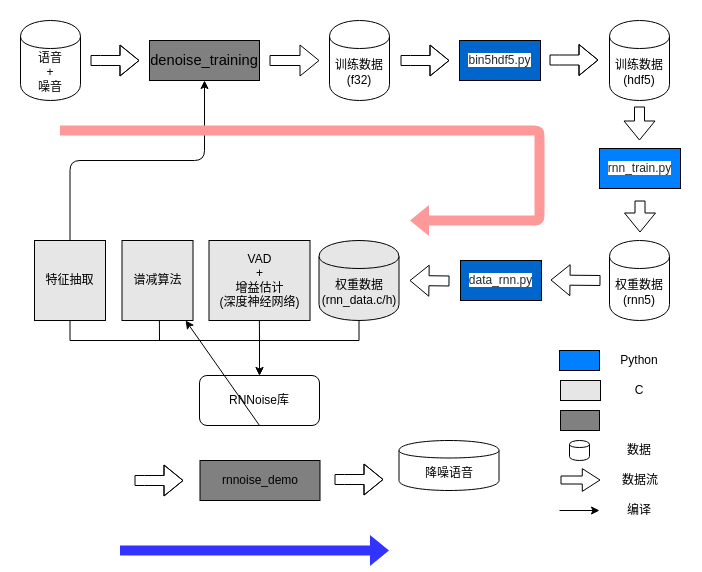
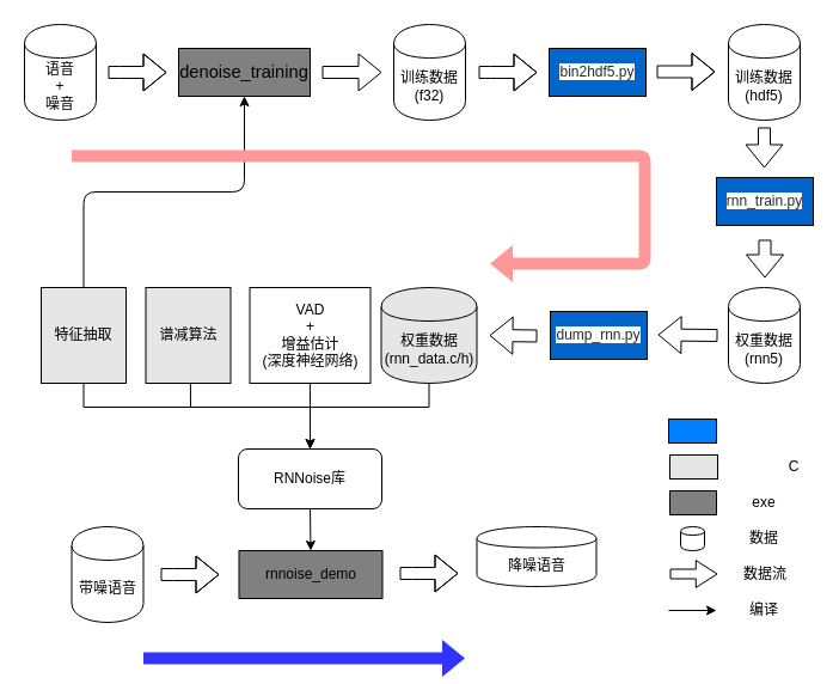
- <mxCell id="9" value="&lt;span style=&quot;color: rgb(36 , 41 , 46) ; font-family: , &amp;#34;consolas&amp;#34; , &amp;#34;liberation mono&amp;#34; , &amp;#34;menlo&amp;#34; , monospace ; white-space: pre ; background-color: rgb(255 , 255 , 255)&quot;&gt;bin5hdf5.py&lt;/span&gt;" style="rounded=0;whiteSpace=wrap;html=1;fillColor=#0066CC;" parent="1" vertex="1"><mxGeometry x="459" y="40" width="81" height="40" as="geometry" /></mxCell>
+ <mxCell id="9" value="&lt;span style=&quot;color: rgb(36 , 41 , 46) ; font-family: , &amp;#34;consolas&amp;#34; , &amp;#34;liberation mono&amp;#34; , &amp;#34;menlo&amp;#34; , monospace ; white-space: pre ; background-color: rgb(255 , 255 , 255)&quot;&gt;bin2hdf5.py&lt;/span&gt;" style="rounded=0;whiteSpace=wrap;html=1;fillColor=#0066CC;" parent="1" vertex="1"><mxGeometry x="459" y="40" width="81" height="40" as="geometry" /></mxCell>
- <mxCell id="11" value="&lt;span style=&quot;color: rgb(36 , 41 , 46) ; font-family: , &amp;#34;consolas&amp;#34; , &amp;#34;liberation mono&amp;#34; , &amp;#34;menlo&amp;#34; , monospace ; white-space: pre ; background-color: rgb(255 , 255 , 255)&quot;&gt;rnn_train.py&lt;/span&gt;" style="rounded=0;whiteSpace=wrap;html=1;fillColor=#007fff;strokeColor=#000000;" parent="1" vertex="1"><mxGeometry x="599" y="148" width="81" height="40" as="geometry" /></mxCell>
+ <mxCell id="11" value="&lt;span style=&quot;color: rgb(36 , 41 , 46) ; font-family: , &amp;#34;consolas&amp;#34; , &amp;#34;liberation mono&amp;#34; , &amp;#34;menlo&amp;#34; , monospace ; white-space: pre ; background-color: rgb(255 , 255 , 255)&quot;&gt;rnn_train.py&lt;/span&gt;" style="rounded=0;whiteSpace=wrap;html=1;fillColor=#0066CC;strokeColor=#000000;" parent="1" vertex="1"><mxGeometry x="599" y="148" width="81" height="40" as="geometry" /></mxCell>
- <mxCell id="25" value="VAD&lt;br&gt;+&lt;br&gt;增益估计&lt;br&gt;(深度神经网络)" style="rounded=0;whiteSpace=wrap;html=1;fillColor=#E6E6E6;" parent="1" vertex="1"><mxGeometry x="208.5" y="240" width="101" height="80" as="geometry" /></mxCell>
+ <mxCell id="25" value="VAD&lt;br&gt;+&lt;br&gt;增益估计&lt;br&gt;(深度神经网络)" style="rounded=0;whiteSpace=wrap;html=1;fillColor=#ffffff;" parent="1" vertex="1"><mxGeometry x="208.5" y="240" width="101" height="80" as="geometry" /></mxCell>
- <mxCell id="14" value="&lt;span style=&quot;color: rgb(36 , 41 , 46) ; font-family: , &amp;#34;consolas&amp;#34; , &amp;#34;liberation mono&amp;#34; , &amp;#34;menlo&amp;#34; , monospace ; white-space: pre ; background-color: rgb(255 , 255 , 255)&quot;&gt;data_rnn.py&lt;/span&gt;" style="rounded=0;whiteSpace=wrap;html=1;fillColor=#0066CC;" parent="1" vertex="1"><mxGeometry x="460" y="260" width="81" height="40" as="geometry" /></mxCell>
+ <mxCell id="14" value="&lt;span style=&quot;color: rgb(36 , 41 , 46) ; font-family: , &amp;#34;consolas&amp;#34; , &amp;#34;liberation mono&amp;#34; , &amp;#34;menlo&amp;#34; , monospace ; white-space: pre ; background-color: rgb(255 , 255 , 255)&quot;&gt;dump_rnn.py&lt;/span&gt;" style="rounded=0;whiteSpace=wrap;html=1;fillColor=#0066CC;" parent="1" vertex="1"><mxGeometry x="460" y="260" width="81" height="40" as="geometry" /></mxCell>
- <mxCell id="23" style="edgeStyle=elbowEdgeStyle;rounded=0;orthogonalLoop=1;jettySize=auto;elbow=vertical;html=1;exitX=0.5;exitY=1;exitDx=0;exitDy=0;entryX=0.5;entryY=0;entryDx=0;entryDy=0;endArrow=open;" parent="1" source="24" target="3" edge="1"><mxGeometry relative="1" as="geometry"><Array as="points"><mxPoint x="169" y="340" /></Array></mxGeometry></mxCell>
+ <mxCell id="23" style="edgeStyle=elbowEdgeStyle;rounded=0;orthogonalLoop=1;jettySize=auto;elbow=vertical;html=1;exitX=0.5;exitY=1;exitDx=0;exitDy=0;entryX=0.5;entryY=0;entryDx=0;entryDy=0;" parent="1" source="24" target="3" edge="1"><mxGeometry relative="1" as="geometry"><Array as="points"><mxPoint x="169" y="340" /></Array></mxGeometry></mxCell>
- <mxCell id="27" value="Python" style="text;html=1;strokeColor=none;fillColor=none;align=center;verticalAlign=middle;whiteSpace=wrap;rounded=0;" parent="1" vertex="1"><mxGeometry x="619" y="350" width="40" height="20" as="geometry" /></mxCell>
- <mxCell id="22" value="" style="endArrow=classic;html=1;exitX=0.5;exitY=1;exitDx=0;exitDy=0;" parent="1" source="3" target="44" edge="1"><mxGeometry width="50" height="50" relative="1" as="geometry"><mxPoint x="299" y="360" as="sourcePoint" /><mxPoint x="179" y="440" as="targetPoint" /></mxGeometry></mxCell>
+ <mxCell id="22" value="" style="endArrow=classic;html=1;entryX=0.5;entryY=0;entryDx=0;entryDy=0;exitX=0.5;exitY=1;exitDx=0;exitDy=0;" parent="1" source="3" target="4" edge="1"><mxGeometry width="50" height="50" relative="1" as="geometry"><mxPoint x="299" y="360" as="sourcePoint" /><mxPoint x="179" y="440" as="targetPoint" /></mxGeometry></mxCell>
- <mxCell id="29" value="C" style="text;html=1;strokeColor=none;fillColor=none;align=center;verticalAlign=middle;whiteSpace=wrap;rounded=0;" parent="1" vertex="1"><mxGeometry x="619" y="380" width="40" height="20" as="geometry" /></mxCell>
+ <mxCell id="29" value="C" style="text;html=1;strokeColor=none;fillColor=none;align=center;verticalAlign=middle;whiteSpace=wrap;rounded=0;" parent="1" vertex="1"><mxGeometry x="644" y="380" width="40" height="20" as="geometry" /></mxCell>
+ <mxCell id="31" value="exe" style="text;html=1;strokeColor=none;fillColor=none;align=center;verticalAlign=middle;whiteSpace=wrap;rounded=0;" parent="1" vertex="1"><mxGeometry x="619" y="410" width="40" height="20" as="geometry" /></mxCell>
+ <mxCell id="32" value="带噪语音" style="shape=cylinder;whiteSpace=wrap;html=1;boundedLbl=1;backgroundOutline=1;strokeColor=#000000;fillColor=none;" parent="1" vertex="1"><mxGeometry x="59.5" y="440" width="60" height="80" as="geometry" /></mxCell>
